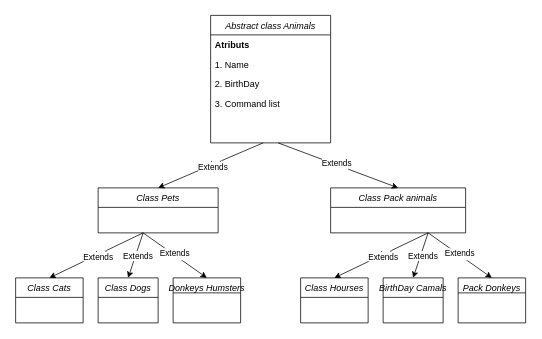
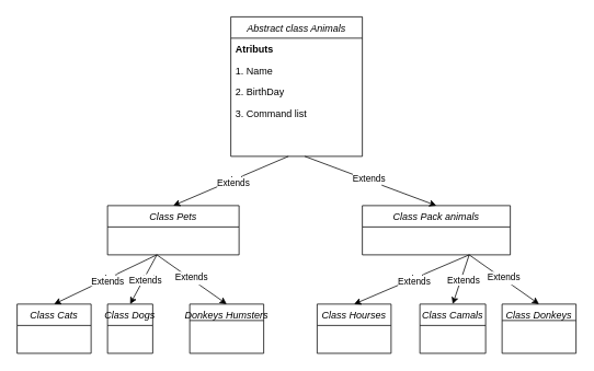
- <mxCell id="31" value="BirthDay Camals" style="swimlane;fontStyle=2;align=center;verticalAlign=top;childLayout=stackLayout;horizontal=1;startSize=26;horizontalStack=0;resizeParent=1;resizeLast=0;collapsible=1;marginBottom=0;rounded=0;shadow=0;strokeWidth=1;" vertex="1" parent="1"><mxGeometry x="510" y="370" width="80" height="60" as="geometry"><mxRectangle x="230" y="140" width="160" height="26" as="alternateBounds" /></mxGeometry></mxCell>
+ <mxCell id="31" value="Class Camals" style="swimlane;fontStyle=2;align=center;verticalAlign=top;childLayout=stackLayout;horizontal=1;startSize=26;horizontalStack=0;resizeParent=1;resizeLast=0;collapsible=1;marginBottom=0;rounded=0;shadow=0;strokeWidth=1;" vertex="1" parent="1"><mxGeometry x="510" y="370" width="80" height="60" as="geometry"><mxRectangle x="230" y="140" width="160" height="26" as="alternateBounds" /></mxGeometry></mxCell>
- <mxCell id="35" value="Pack Donkeys" style="swimlane;fontStyle=2;align=center;verticalAlign=top;childLayout=stackLayout;horizontal=1;startSize=20;horizontalStack=0;resizeParent=1;resizeLast=0;collapsible=1;marginBottom=0;rounded=0;shadow=0;strokeWidth=1;" vertex="1" parent="1"><mxGeometry x="610" y="370" width="90" height="60" as="geometry"><mxRectangle x="230" y="140" width="160" height="26" as="alternateBounds" /></mxGeometry></mxCell>
+ <mxCell id="35" value="Class Donkeys" style="swimlane;fontStyle=2;align=center;verticalAlign=top;childLayout=stackLayout;horizontal=1;startSize=20;horizontalStack=0;resizeParent=1;resizeLast=0;collapsible=1;marginBottom=0;rounded=0;shadow=0;strokeWidth=1;" vertex="1" parent="1"><mxGeometry x="610" y="370" width="90" height="60" as="geometry"><mxRectangle x="230" y="140" width="160" height="26" as="alternateBounds" /></mxGeometry></mxCell>
- <mxCell id="19" value="Class Dogs" style="swimlane;fontStyle=2;align=center;verticalAlign=top;childLayout=stackLayout;horizontal=1;startSize=26;horizontalStack=0;resizeParent=1;resizeLast=0;collapsible=1;marginBottom=0;rounded=0;shadow=0;strokeWidth=1;" vertex="1" parent="1"><mxGeometry x="130" y="370" width="80" height="60" as="geometry"><mxRectangle x="230" y="140" width="160" height="26" as="alternateBounds" /></mxGeometry></mxCell>
+ <mxCell id="19" value="Class Dogs" style="swimlane;fontStyle=2;align=center;verticalAlign=top;childLayout=stackLayout;horizontal=1;startSize=26;horizontalStack=0;resizeParent=1;resizeLast=0;collapsible=1;marginBottom=0;rounded=0;shadow=0;strokeWidth=1;" vertex="1" parent="1"><mxGeometry x="130" y="370" width="55" height="60" as="geometry"><mxRectangle x="230" y="140" width="160" height="26" as="alternateBounds" /></mxGeometry></mxCell>
- <mxCell id="27" value="Class Hourses" style="swimlane;fontStyle=2;align=center;verticalAlign=top;childLayout=stackLayout;horizontal=1;startSize=26;horizontalStack=0;resizeParent=1;resizeLast=0;collapsible=1;marginBottom=0;rounded=0;shadow=0;strokeWidth=1;" vertex="1" parent="1"><mxGeometry x="400" y="370" width="90" height="60" as="geometry"><mxRectangle x="230" y="140" width="160" height="26" as="alternateBounds" /></mxGeometry></mxCell>
+ <mxCell id="27" value="Class Hourses" style="swimlane;fontStyle=2;align=center;verticalAlign=top;childLayout=stackLayout;horizontal=1;startSize=26;horizontalStack=0;resizeParent=1;resizeLast=0;collapsible=1;marginBottom=0;rounded=0;shadow=0;strokeWidth=1;" vertex="1" parent="1"><mxGeometry x="385" y="370" width="90" height="60" as="geometry"><mxRectangle x="230" y="140" width="160" height="26" as="alternateBounds" /></mxGeometry></mxCell>
